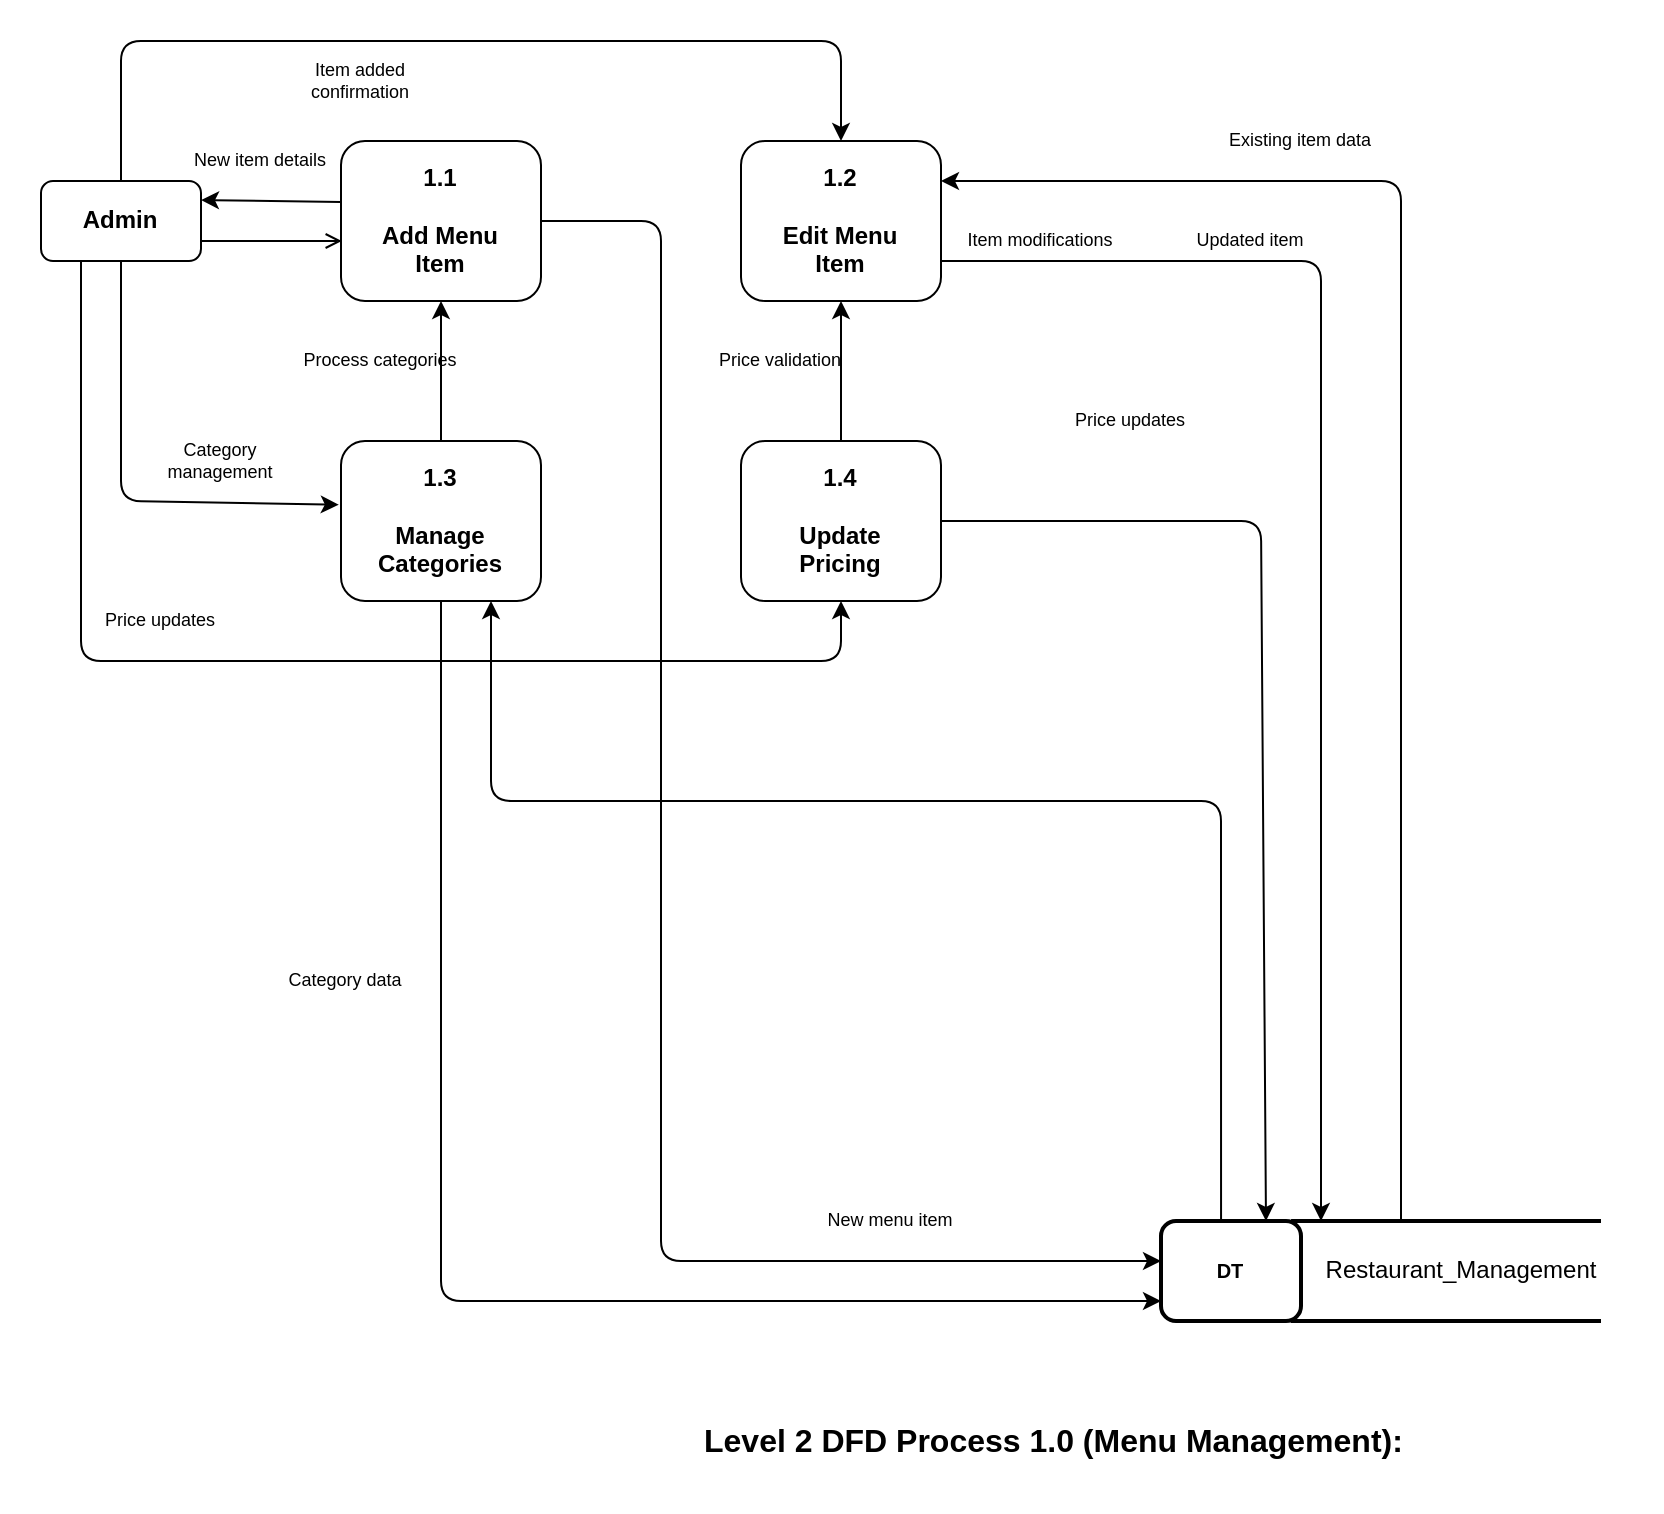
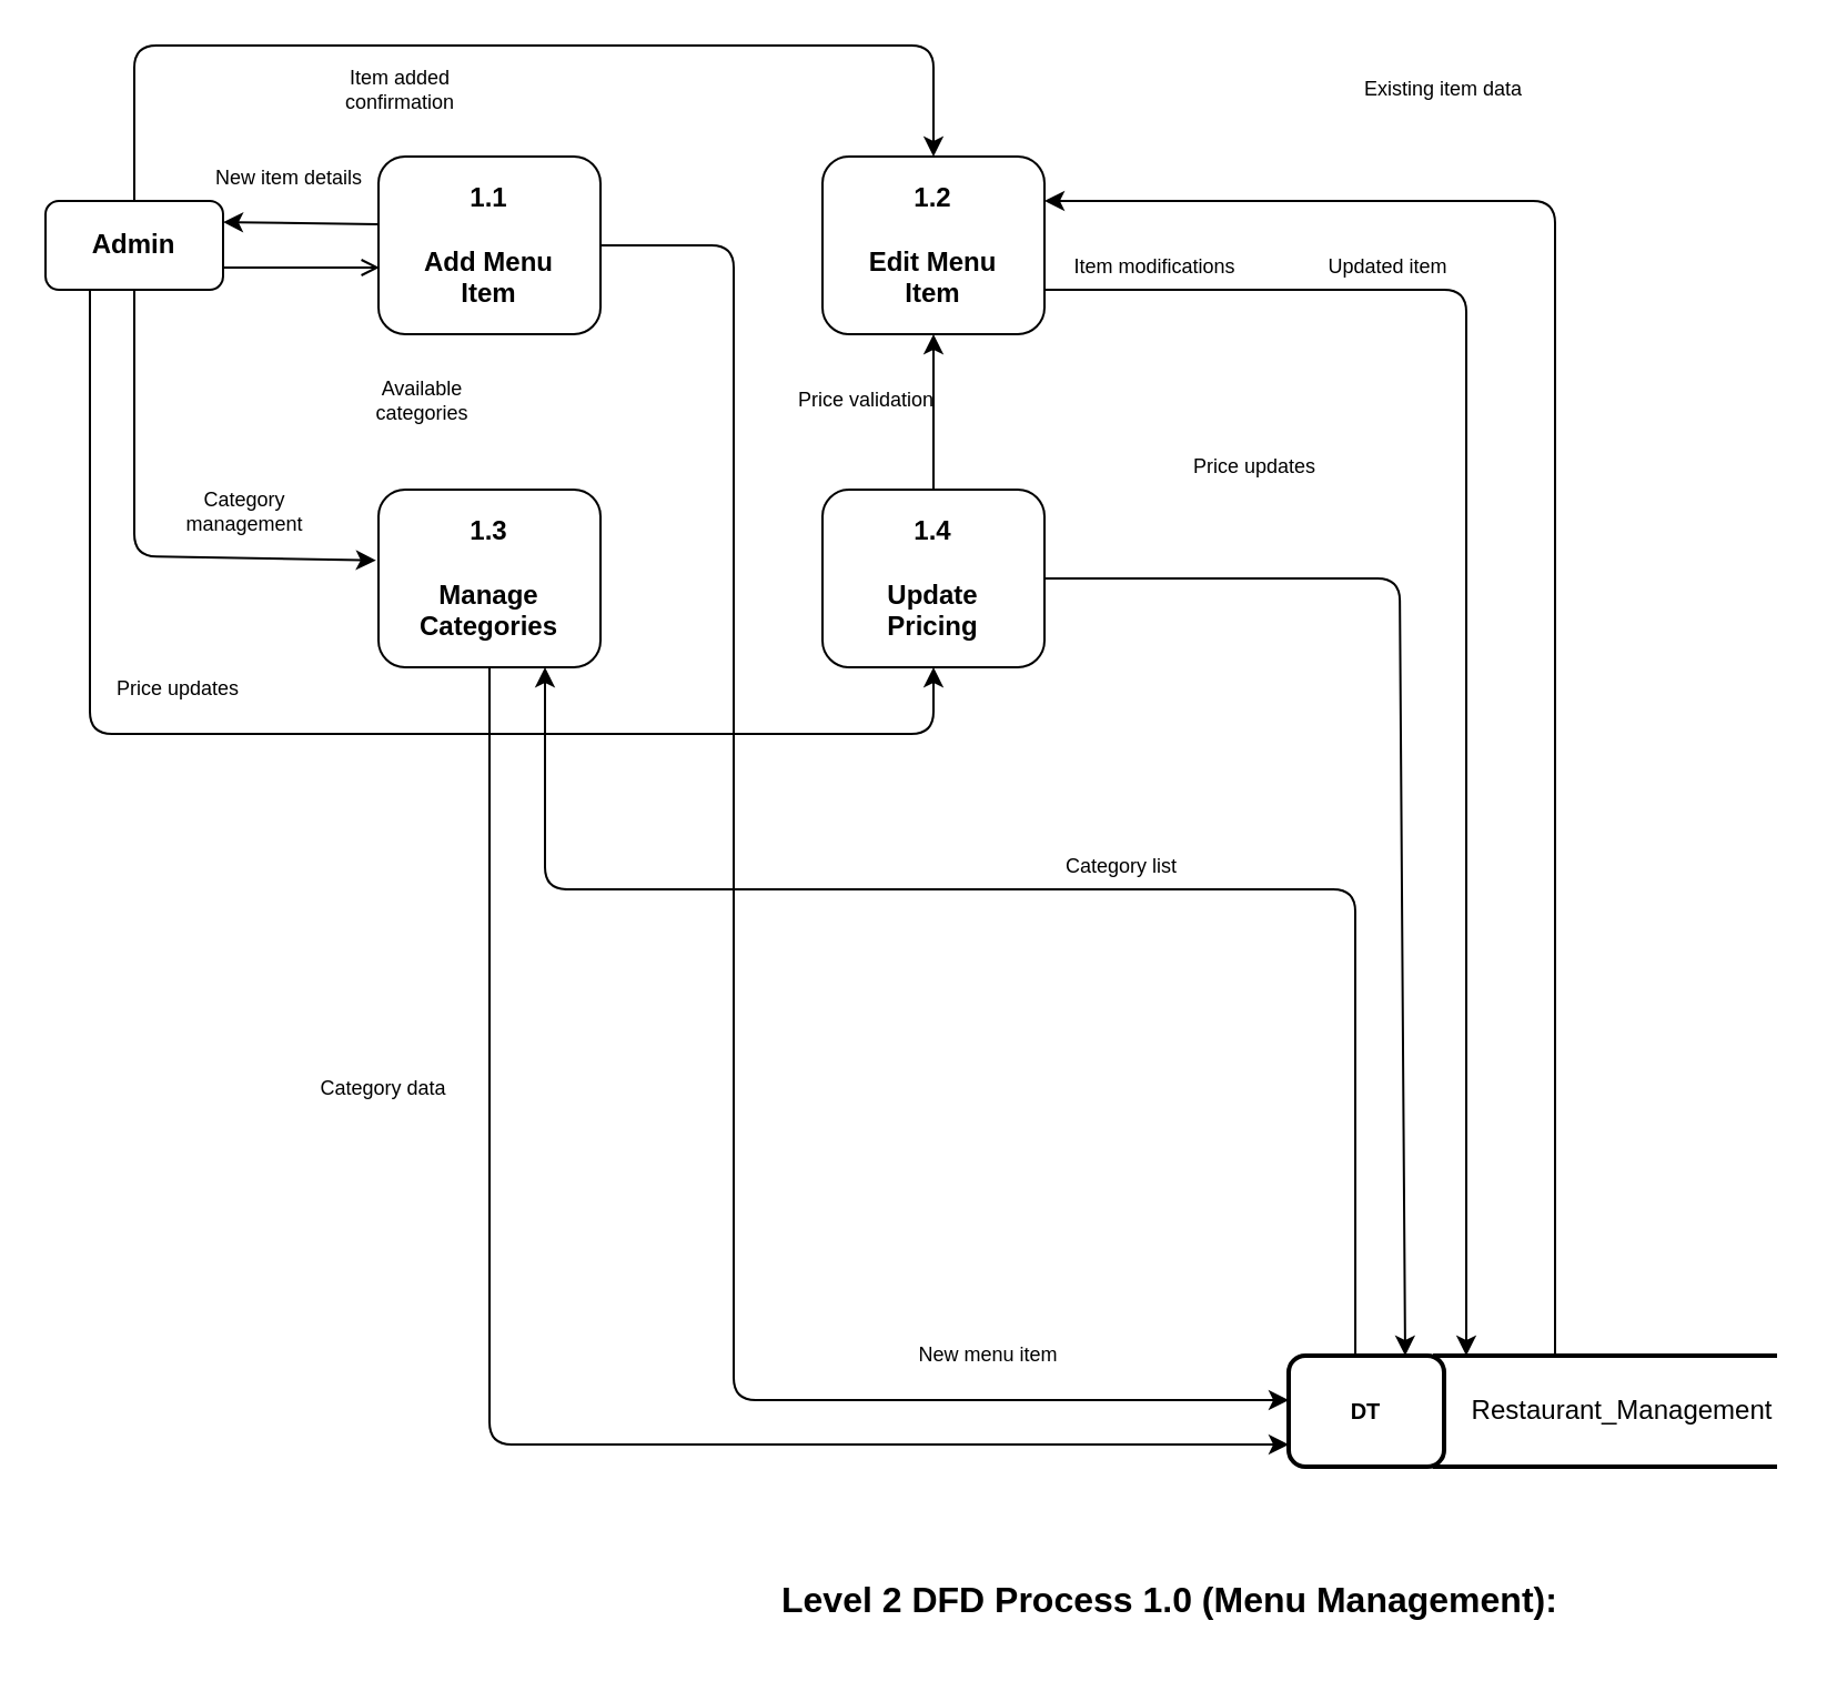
- <mxCell id="26" value="Existing item data" style="text;html=1;strokeColor=none;fillColor=none;align=center;verticalAlign=middle;whiteSpace=wrap;rounded=1;fontSize=9;" vertex="1" parent="1"><mxGeometry x="610" y="60" width="80" height="20" as="geometry" /></mxCell>
+ <mxCell id="26" value="Existing item data" style="text;html=1;strokeColor=none;fillColor=none;align=center;verticalAlign=middle;whiteSpace=wrap;rounded=1;fontSize=9;" vertex="1" parent="1"><mxGeometry x="610" y="30" width="80" height="20" as="geometry" /></mxCell>
- <mxCell id="30" value="Process categories" style="text;html=1;strokeColor=none;fillColor=none;align=center;verticalAlign=middle;whiteSpace=wrap;rounded=1;fontSize=9;" vertex="1" parent="1"><mxGeometry x="150" y="170" width="80" height="20" as="geometry" /></mxCell>
+ <mxCell id="30" value="Available categories" style="text;html=1;strokeColor=none;fillColor=none;align=center;verticalAlign=middle;whiteSpace=wrap;rounded=1;fontSize=9;" vertex="1" parent="1"><mxGeometry x="150" y="170" width="80" height="20" as="geometry" /></mxCell>
- <mxCell id="29" value="" style="endArrow=classic;html=1;rounded=1;exitX=0.5;exitY=0;exitDx=0;exitDy=0;entryX=0.5;entryY=1;entryDx=0;entryDy=0;" edge="1" parent="1" source="6" target="4"><mxGeometry width="50" height="50" relative="1" as="geometry"><mxPoint x="360" y="370" as="sourcePoint" /><mxPoint x="410" y="320" as="targetPoint" /></mxGeometry></mxCell>
+ <mxCell id="28" value="Category list" style="text;html=1;strokeColor=none;fillColor=none;align=center;verticalAlign=middle;whiteSpace=wrap;rounded=1;fontSize=9;" vertex="1" parent="1"><mxGeometry x="470" y="370" width="70" height="40" as="geometry" /></mxCell>
